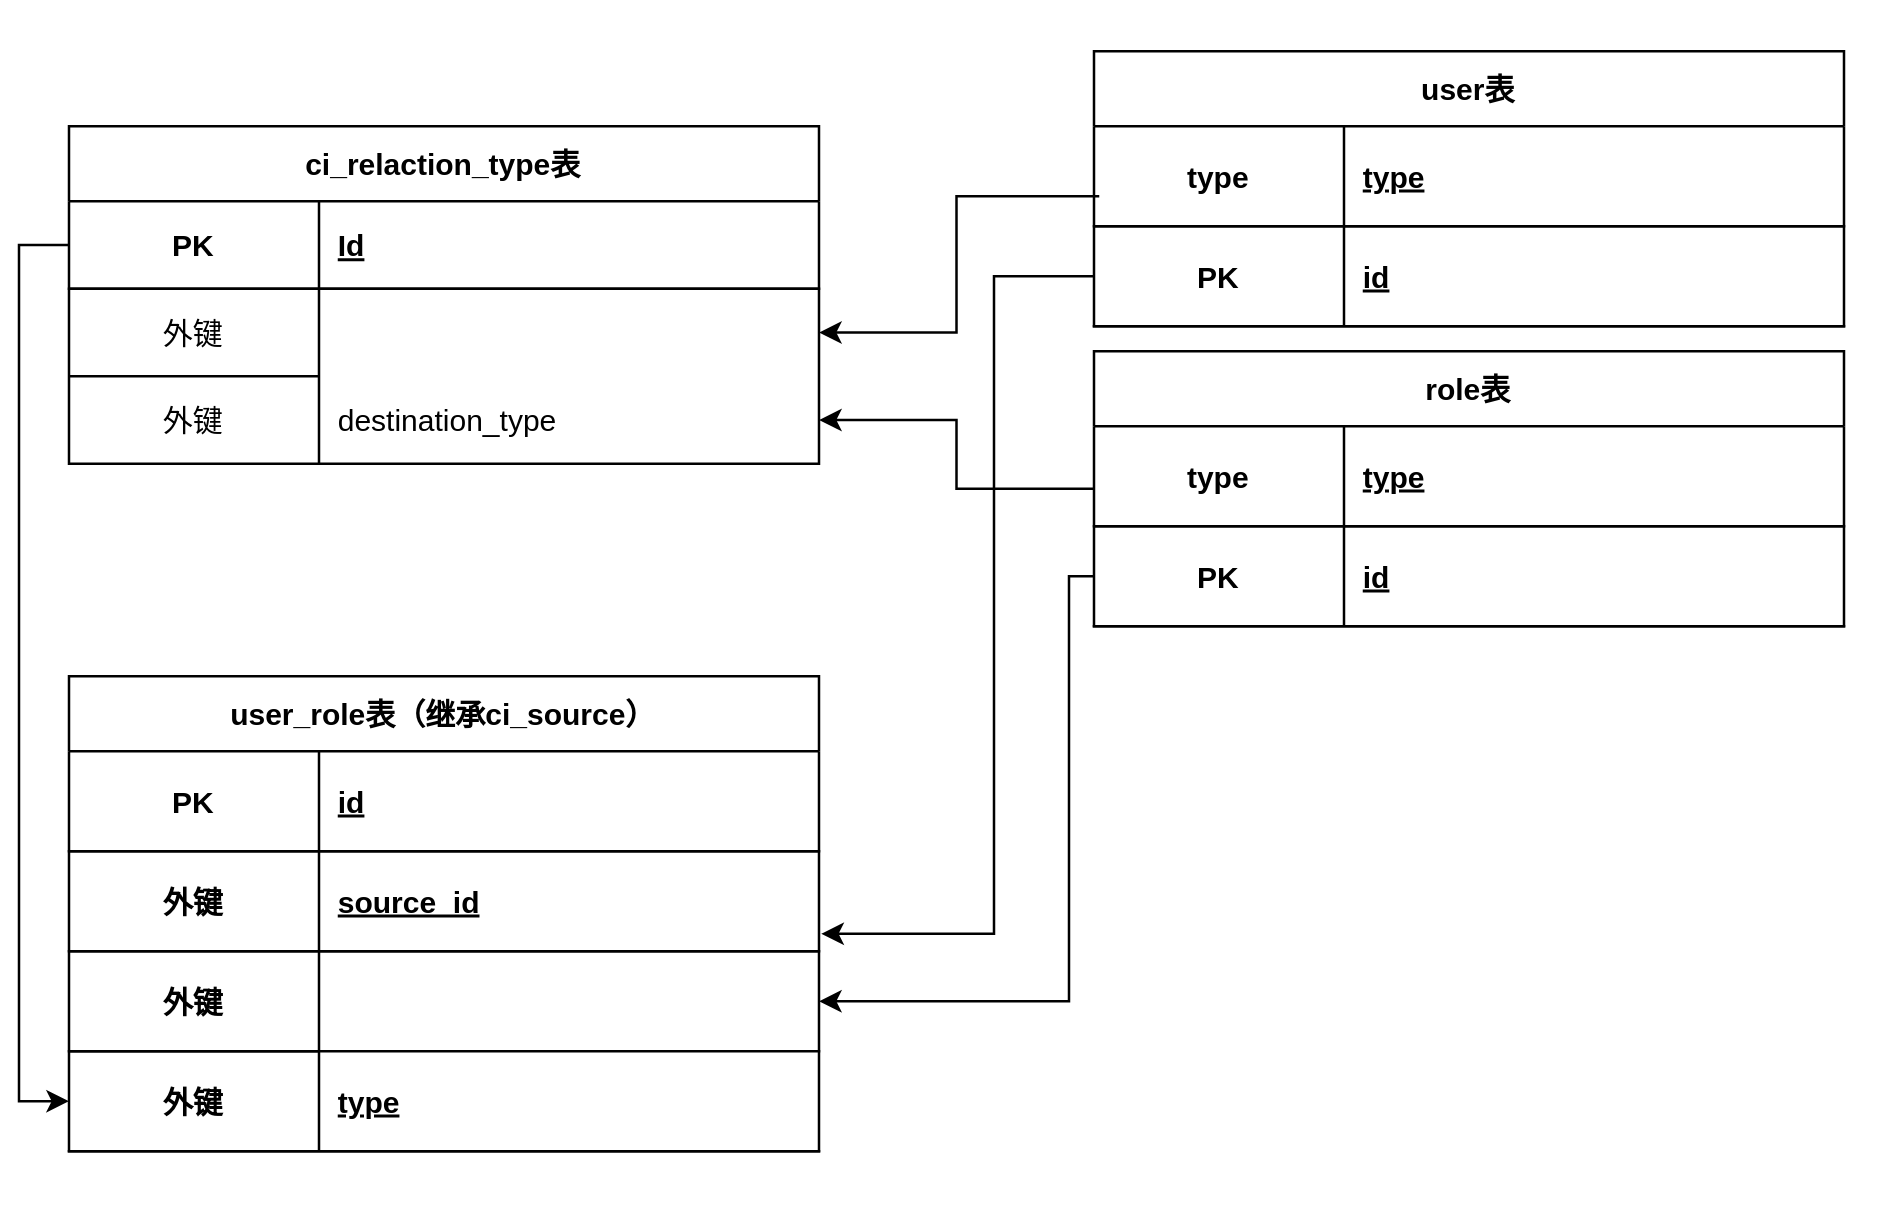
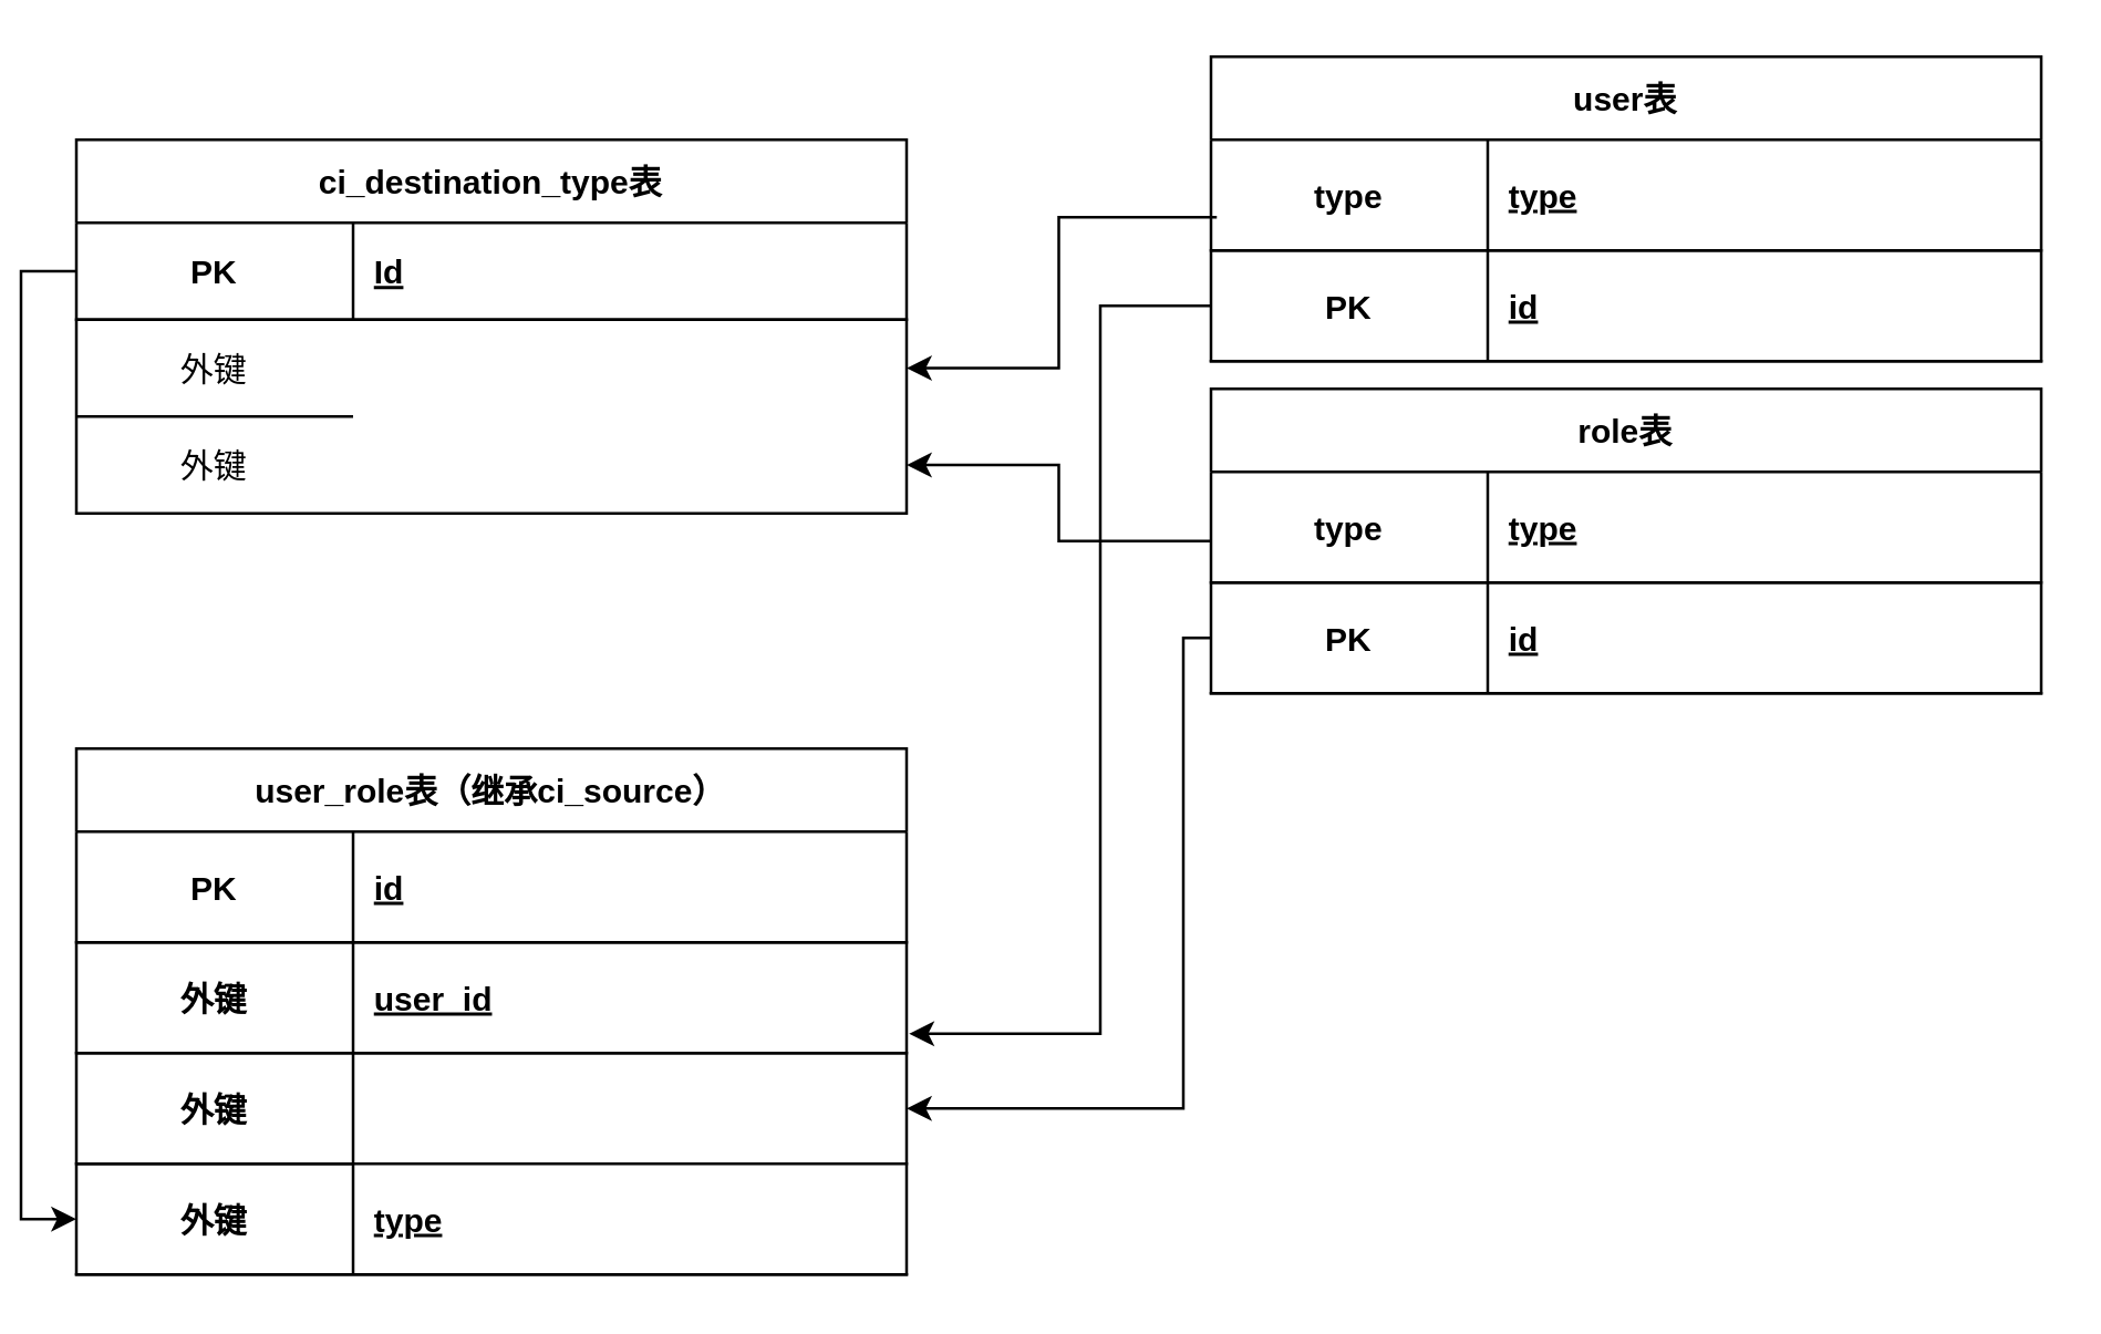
- <mxCell id="2" value="ci_relaction_type表" style="shape=table;startSize=30;container=1;collapsible=1;childLayout=tableLayout;fixedRows=2;rowLines=1;fontStyle=1;align=center;resizeLast=1;swimlaneHead=1;swimlaneBody=1;" parent="1" vertex="1"><mxGeometry x="20" y="50" width="300" height="135" as="geometry" /></mxCell>
+ <mxCell id="2" value="ci_destination_type表" style="shape=table;startSize=30;container=1;collapsible=1;childLayout=tableLayout;fixedRows=2;rowLines=1;fontStyle=1;align=center;resizeLast=1;swimlaneHead=1;swimlaneBody=1;" parent="1" vertex="1"><mxGeometry x="20" y="50" width="300" height="135" as="geometry" /></mxCell>
- <mxCell id="10" value="destination_type" style="shape=partialRectangle;overflow=hidden;connectable=0;fillColor=none;top=0;left=0;bottom=0;right=0;align=left;spacingLeft=6;" vertex="1" parent="8"><mxGeometry x="100" width="200" height="35" as="geometry"><mxRectangle width="200" height="35" as="alternateBounds" /></mxGeometry></mxCell>
- <mxCell id="33" value="source_id" style="shape=partialRectangle;overflow=hidden;connectable=0;fillColor=none;top=0;left=0;bottom=0;right=0;align=left;spacingLeft=6;fontStyle=5;" vertex="1" parent="31"><mxGeometry x="100" width="200" height="40" as="geometry"><mxRectangle width="200" height="40" as="alternateBounds" /></mxGeometry></mxCell>
+ <mxCell id="33" value="user_id" style="shape=partialRectangle;overflow=hidden;connectable=0;fillColor=none;top=0;left=0;bottom=0;right=0;align=left;spacingLeft=6;fontStyle=5;" vertex="1" parent="31"><mxGeometry x="100" width="200" height="40" as="geometry"><mxRectangle width="200" height="40" as="alternateBounds" /></mxGeometry></mxCell>
